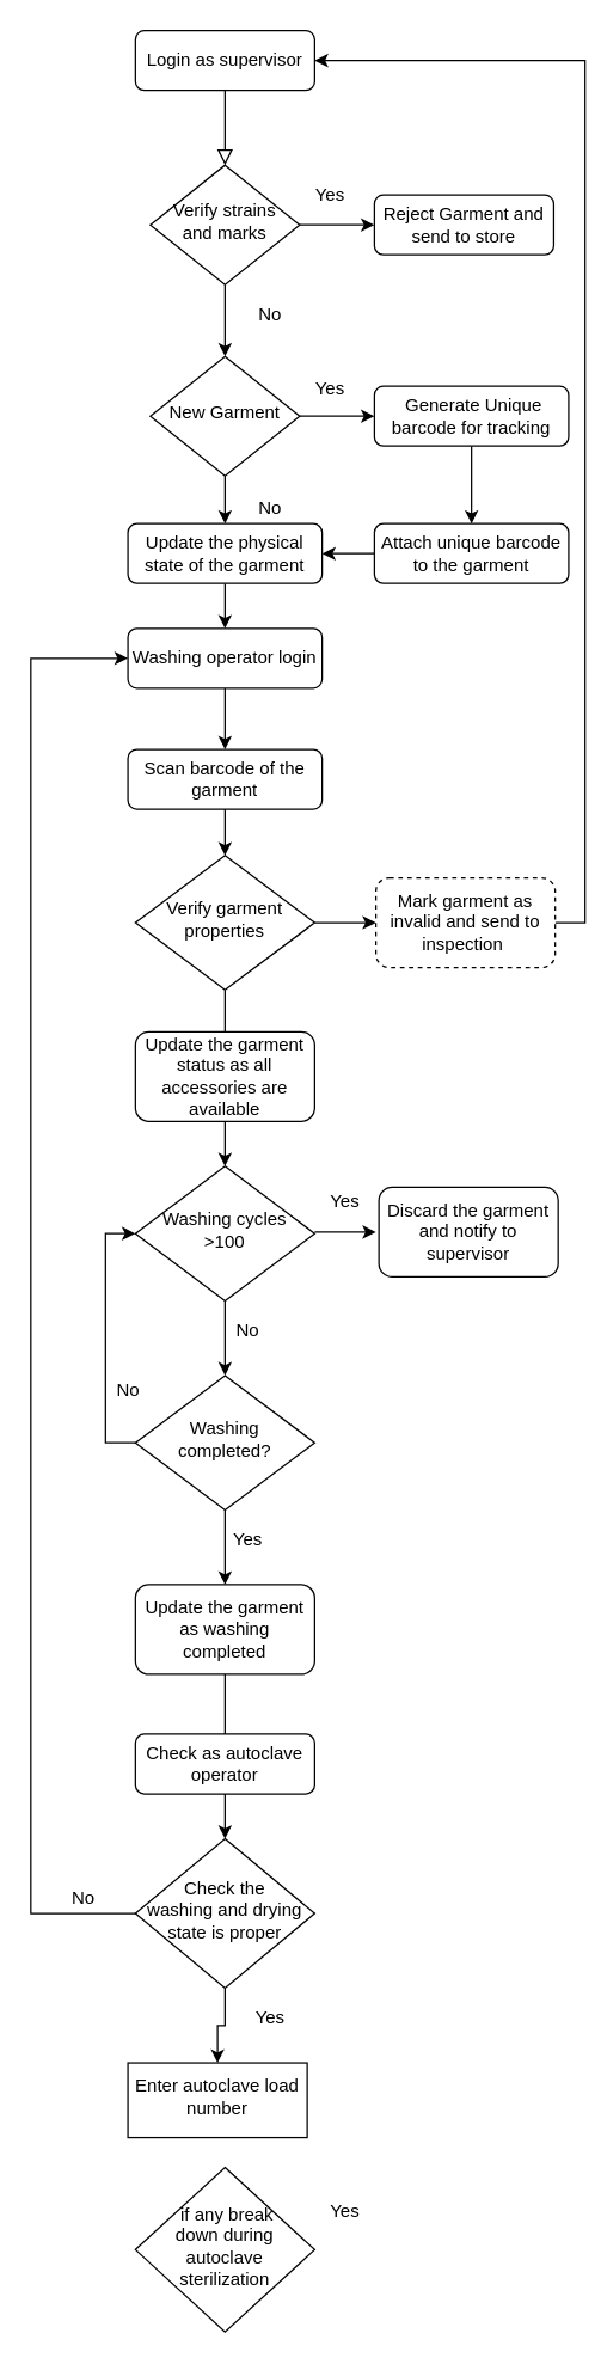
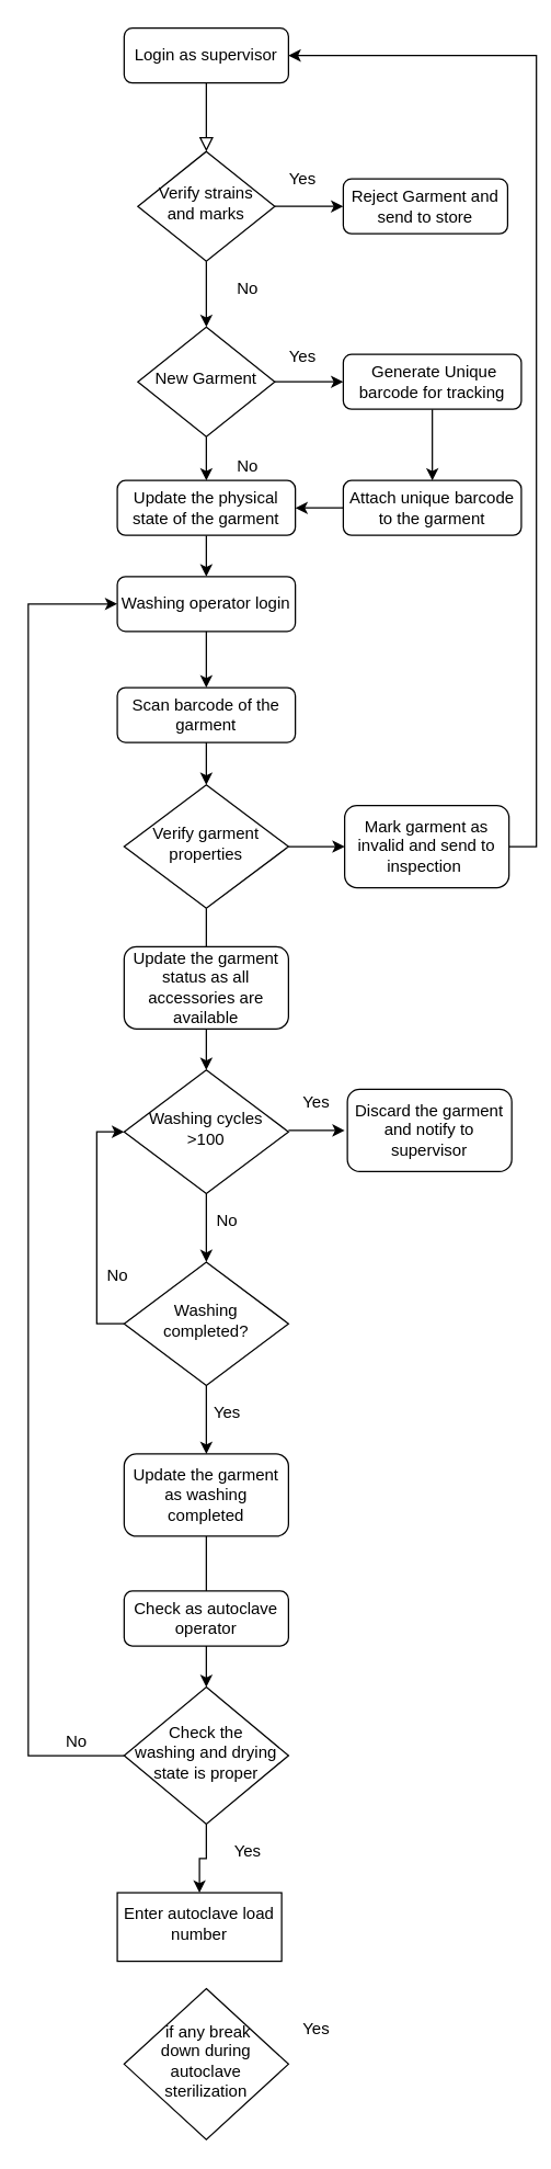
- <mxCell id="29" value="Mark garment as invalid and send to inspection&amp;nbsp;" style="rounded=1;whiteSpace=wrap;html=1;dashed=1;" vertex="1" parent="1"><mxGeometry x="251" y="587" width="120" height="60" as="geometry" /></mxCell>
+ <mxCell id="29" value="Mark garment as invalid and send to inspection&amp;nbsp;" style="rounded=1;whiteSpace=wrap;html=1;" vertex="1" parent="1"><mxGeometry x="251" y="587" width="120" height="60" as="geometry" /></mxCell>
